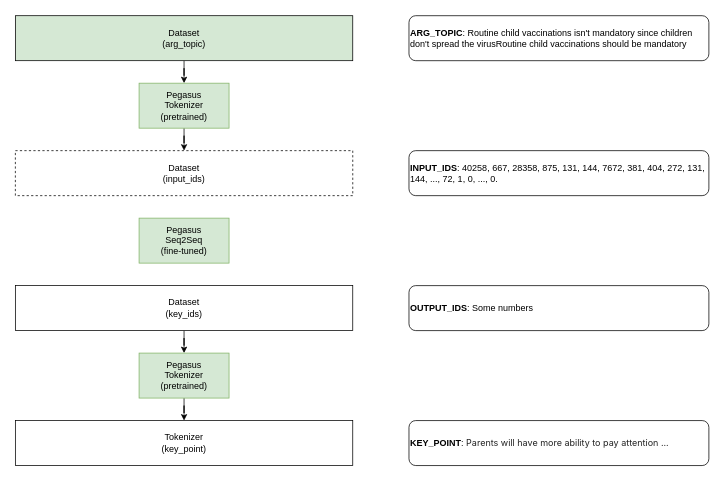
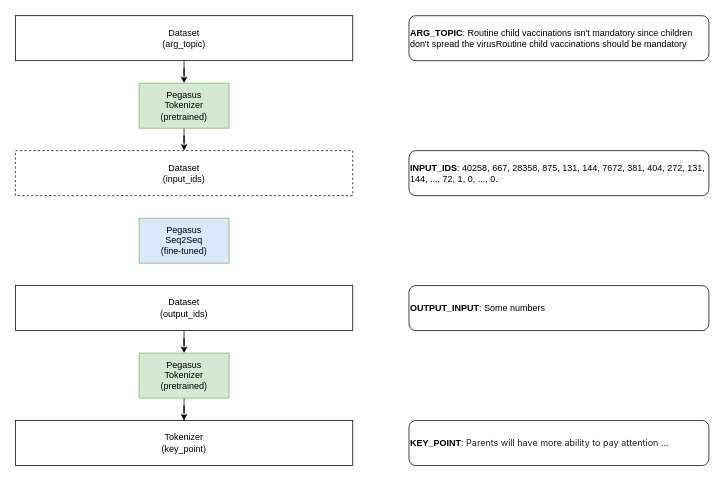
- <mxCell id="4" value="Dataset&lt;br&gt;(arg_topic)" style="rounded=0;whiteSpace=wrap;html=1;fillColor=#d5e8d4;" parent="1" vertex="1"><mxGeometry x="20" y="20" width="450" height="60" as="geometry" /></mxCell>
+ <mxCell id="4" value="Dataset&lt;br&gt;(arg_topic)" style="rounded=0;whiteSpace=wrap;html=1;" parent="1" vertex="1"><mxGeometry x="20" y="20" width="450" height="60" as="geometry" /></mxCell>
- <mxCell id="2" value="Pegasus&lt;br&gt;Seq2Seq&lt;br&gt;(fine-tuned)" style="rounded=0;whiteSpace=wrap;html=1;fillColor=#d5e8d4;strokeColor=#82b366;" parent="1" vertex="1"><mxGeometry x="185" y="290" width="120" height="60" as="geometry" /></mxCell>
+ <mxCell id="2" value="Pegasus&lt;br&gt;Seq2Seq&lt;br&gt;(fine-tuned)" style="rounded=0;whiteSpace=wrap;html=1;fillColor=#dae8fc;strokeColor=#82b366;" parent="1" vertex="1"><mxGeometry x="185" y="290" width="120" height="60" as="geometry" /></mxCell>
- <mxCell id="12" value="Dataset&lt;br&gt;(key_ids)" style="rounded=0;whiteSpace=wrap;html=1;" vertex="1" parent="1"><mxGeometry x="20" y="380" width="450" height="60" as="geometry" /></mxCell>
+ <mxCell id="12" value="Dataset&lt;br&gt;(output_ids)" style="rounded=0;whiteSpace=wrap;html=1;" vertex="1" parent="1"><mxGeometry x="20" y="380" width="450" height="60" as="geometry" /></mxCell>
- <mxCell id="16" value="&lt;font style=&quot;&quot;&gt;&lt;b&gt;OUTPUT_IDS&lt;/b&gt;: Some numbers&lt;br&gt;&lt;/font&gt;" style="rounded=1;whiteSpace=wrap;html=1;align=left;" vertex="1" parent="1"><mxGeometry x="545" y="380" width="400" height="60" as="geometry" /></mxCell>
+ <mxCell id="16" value="&lt;font style=&quot;&quot;&gt;&lt;b&gt;OUTPUT_INPUT&lt;/b&gt;: Some numbers&lt;br&gt;&lt;/font&gt;" style="rounded=1;whiteSpace=wrap;html=1;align=left;" vertex="1" parent="1"><mxGeometry x="545" y="380" width="400" height="60" as="geometry" /></mxCell>
